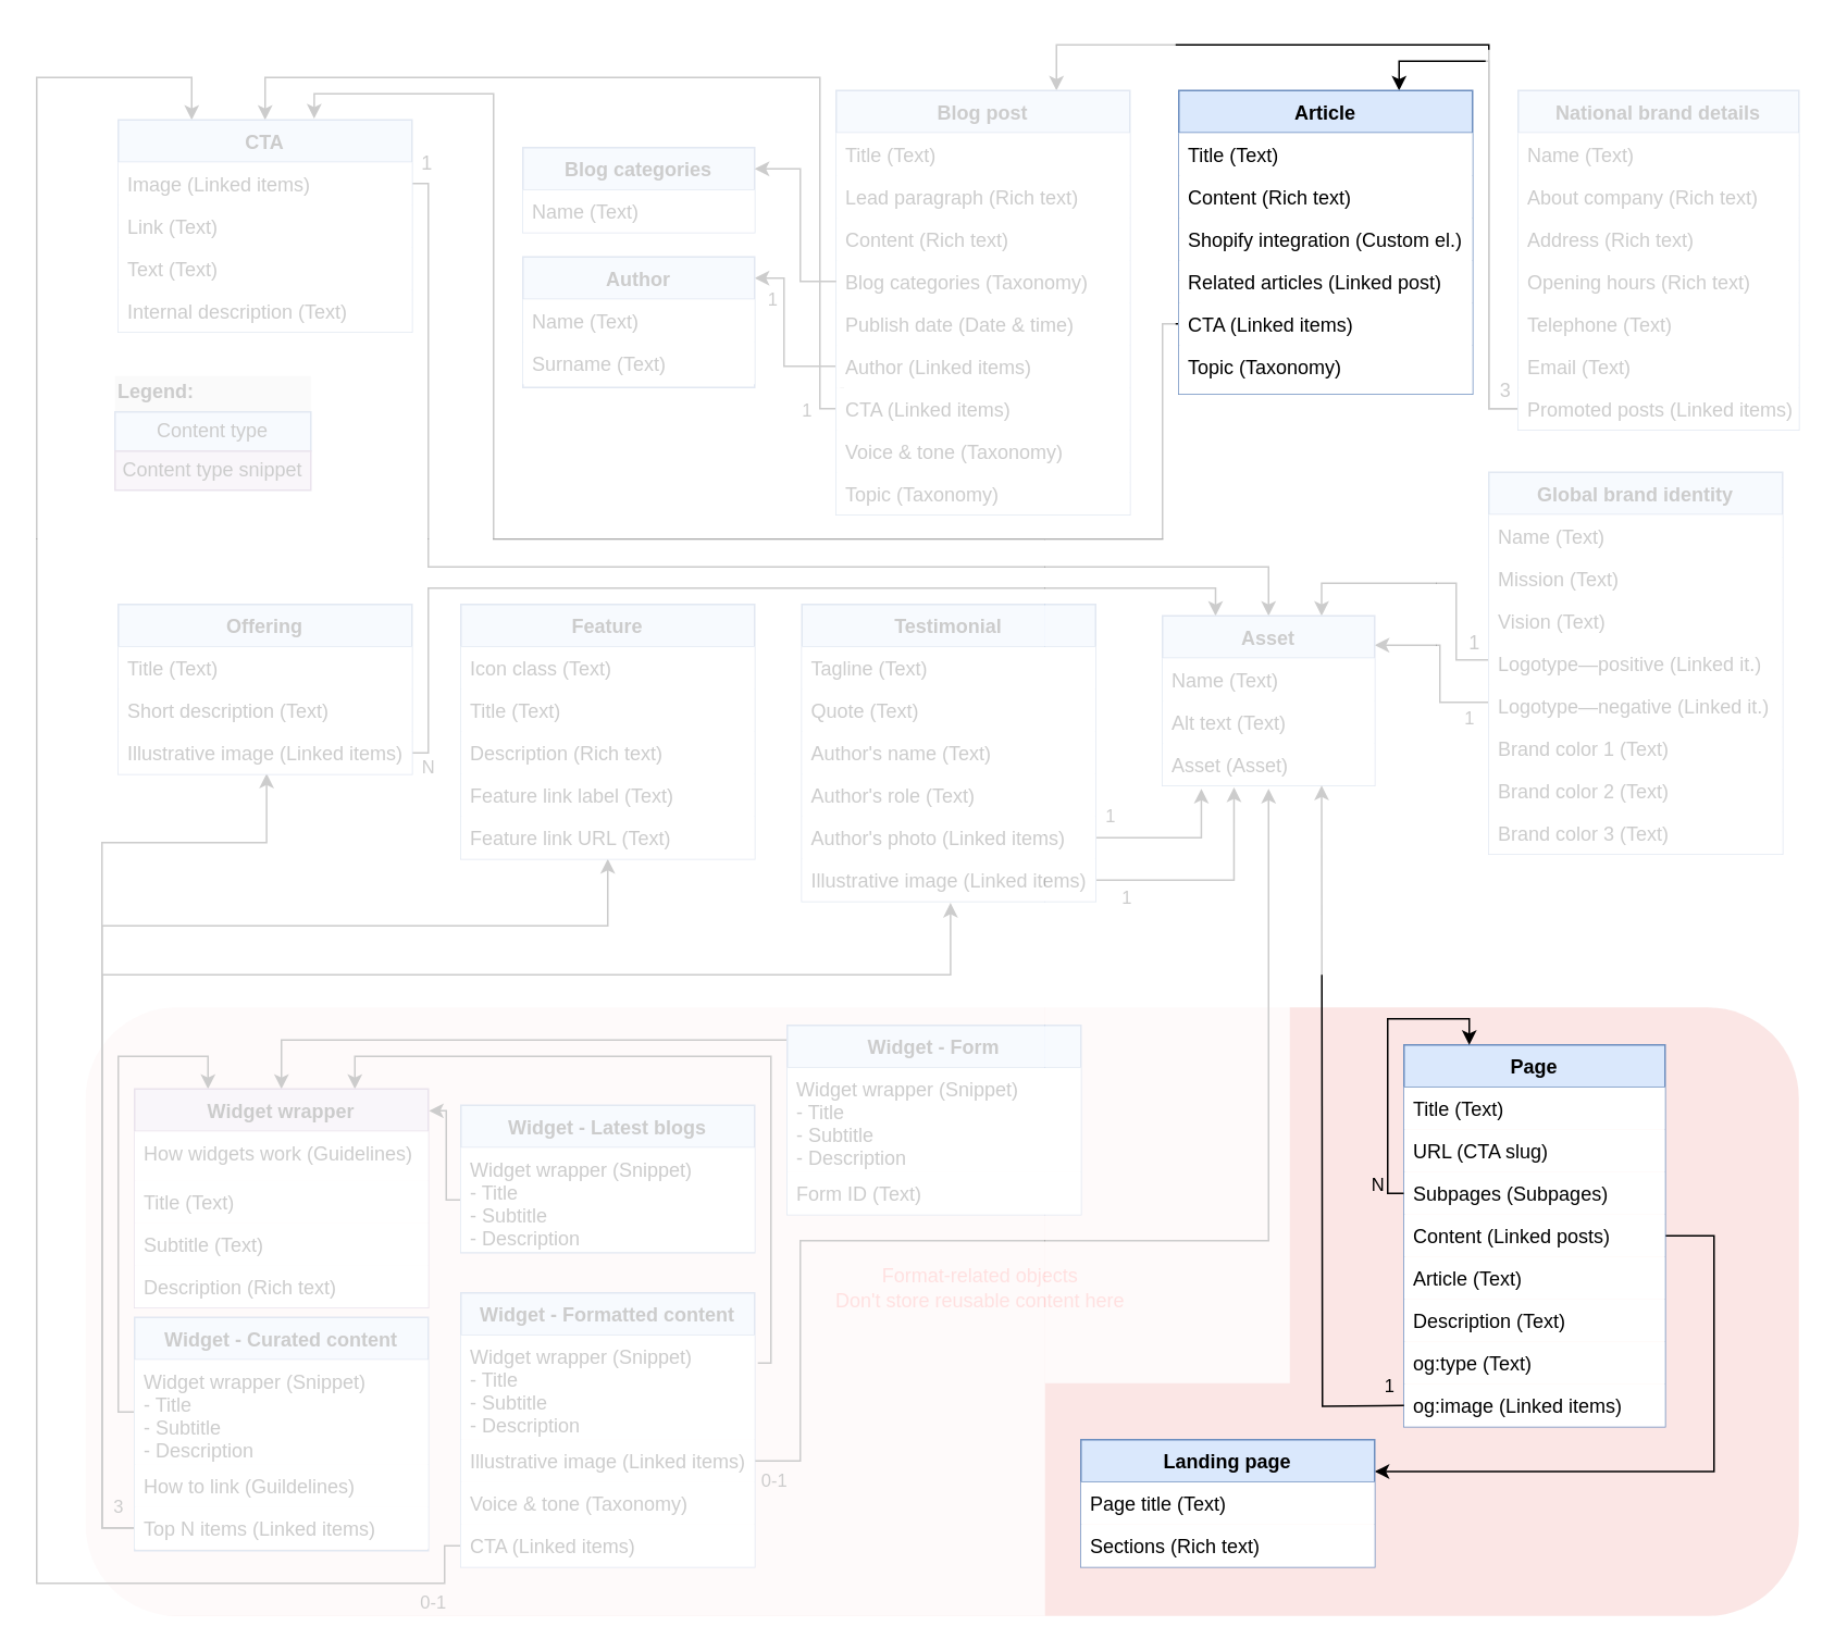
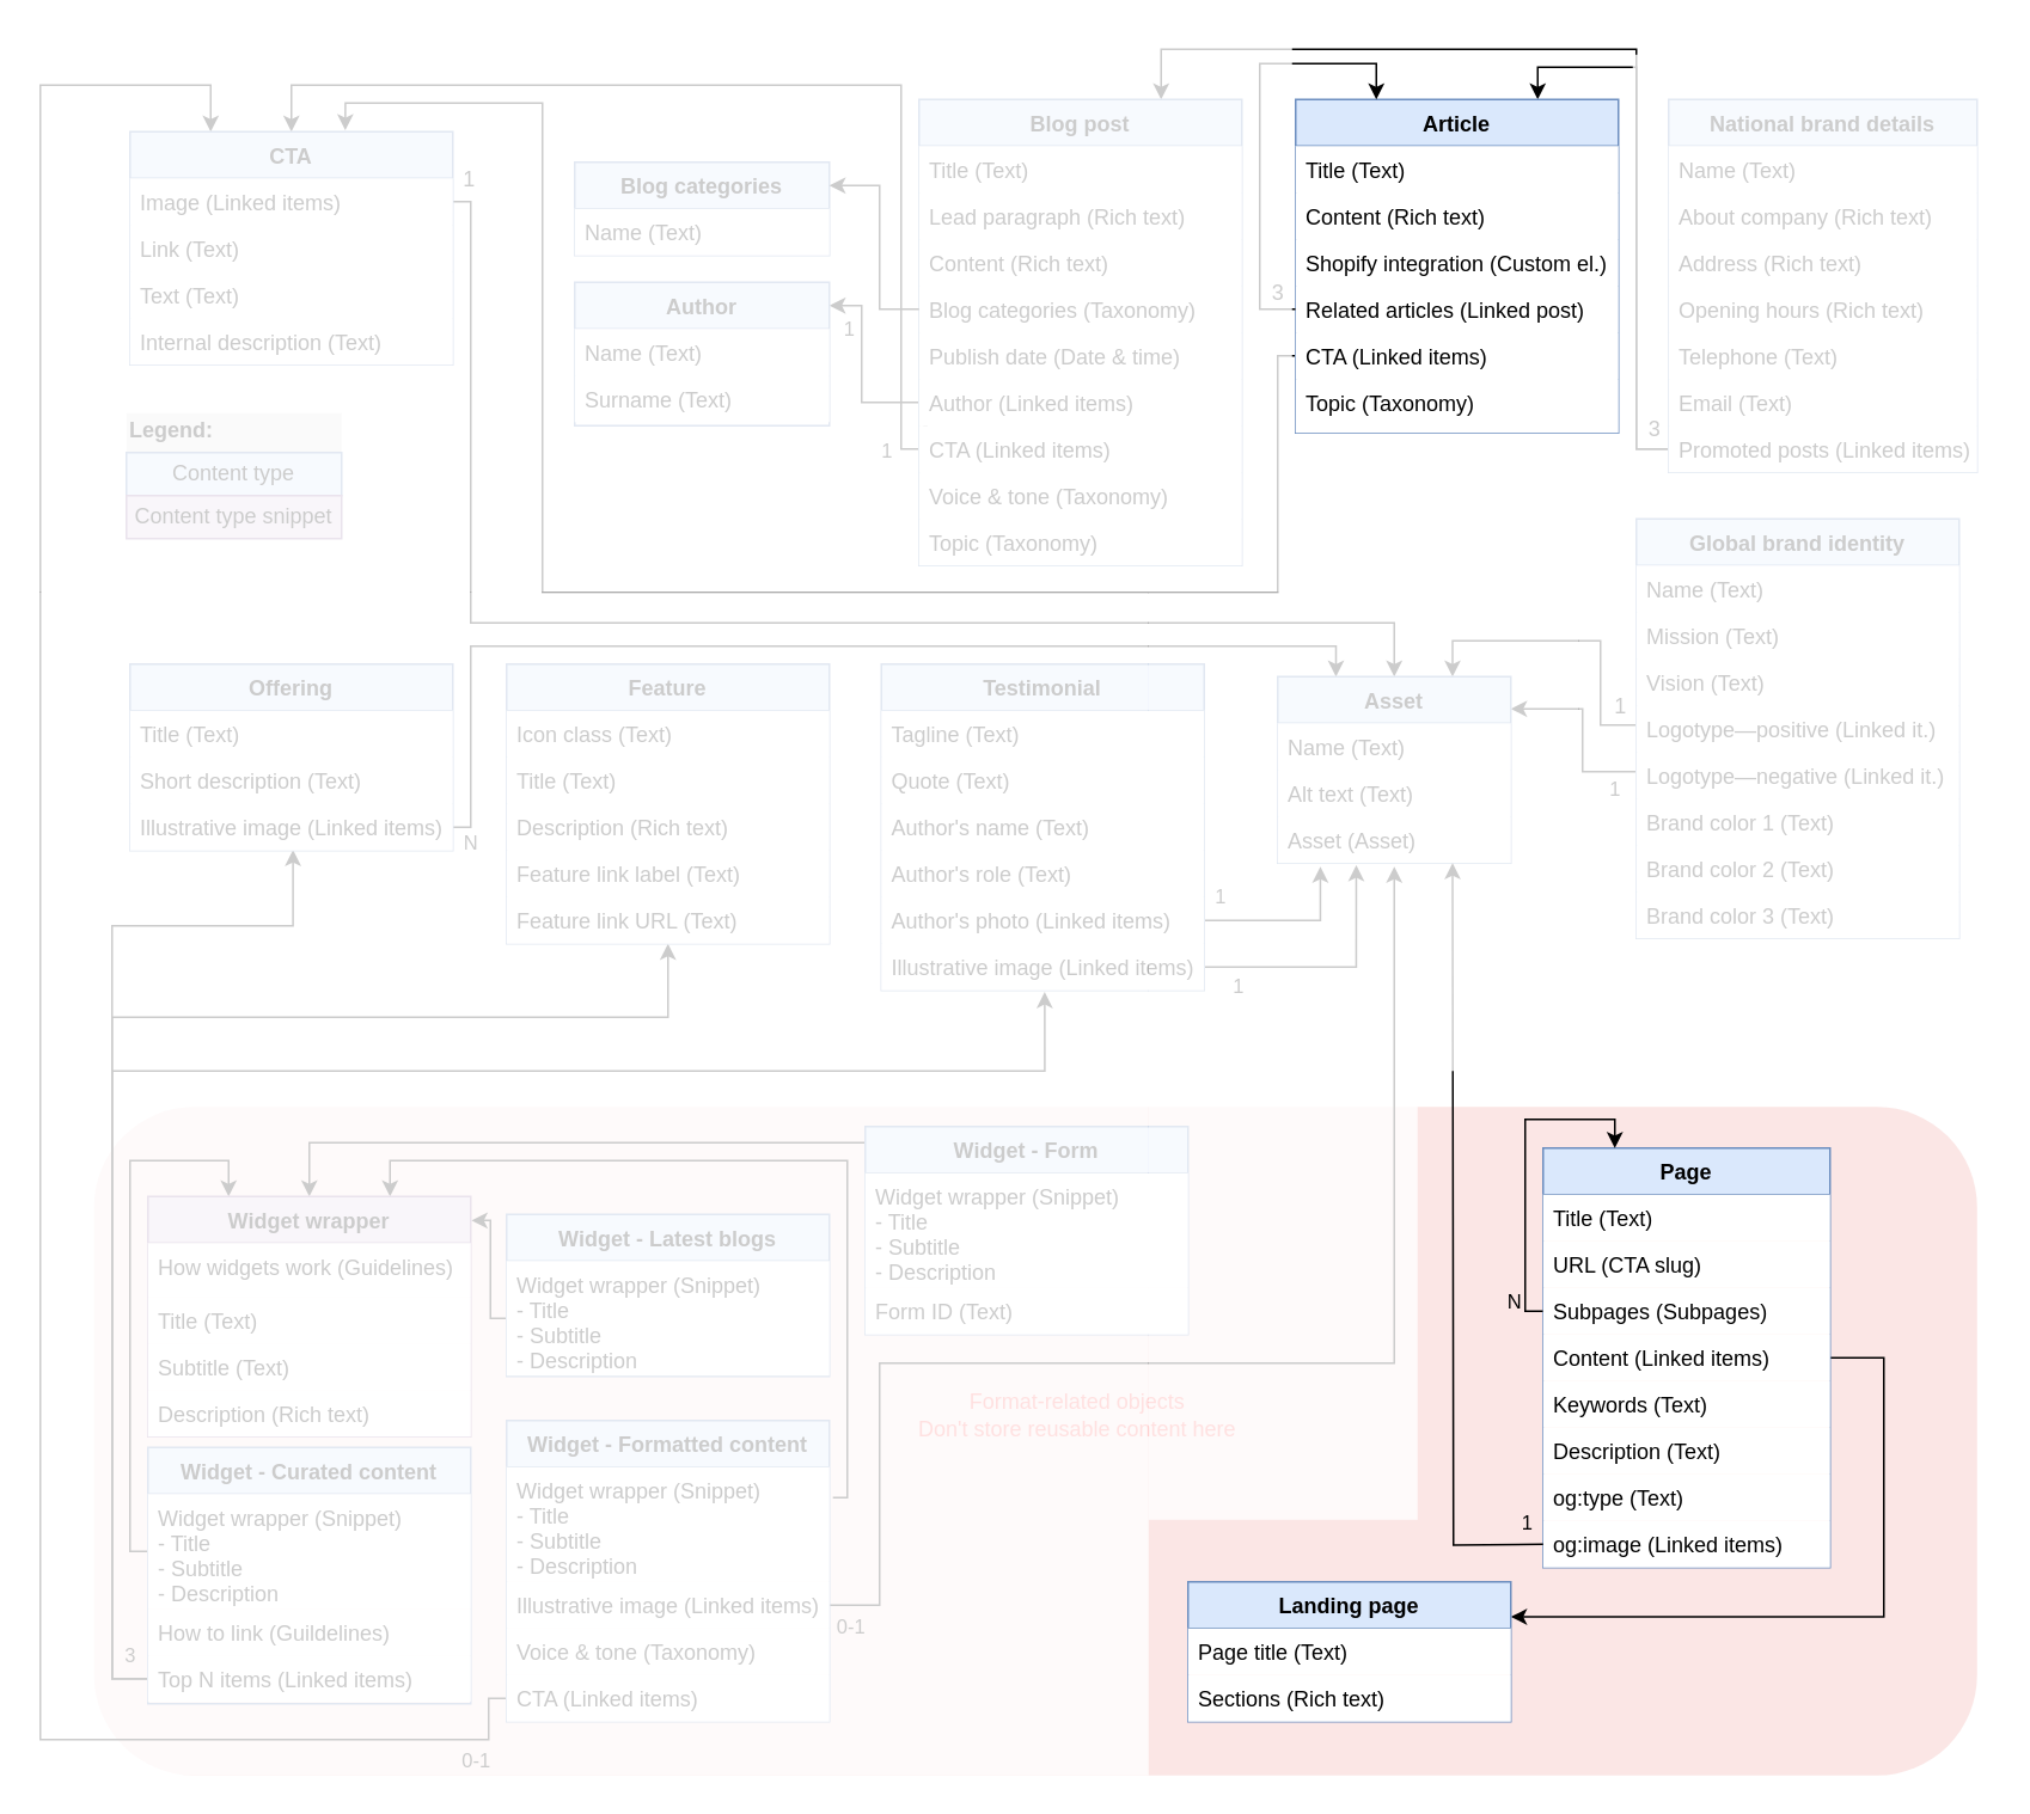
+ <mxCell id="50" style="edgeStyle=orthogonalEdgeStyle;rounded=0;orthogonalLoop=1;jettySize=auto;html=1;exitX=0;exitY=0.5;exitDx=0;exitDy=0;entryX=0.25;entryY=0;entryDx=0;entryDy=0;" parent="47" source="53" target="47" edge="1"><mxGeometry relative="1" as="geometry"><Array as="points"><mxPoint x="-20" y="117" /><mxPoint x="-20" y="-20" /><mxPoint x="45" y="-20" /></Array></mxGeometry></mxCell>
+ <mxCell id="51" value="3" style="text;html=1;align=center;verticalAlign=middle;resizable=0;points=[];labelBackgroundColor=#ffffff;" parent="50" vertex="1" connectable="0"><mxGeometry x="-0.728" y="-6" relative="1" as="geometry"><mxPoint x="3" y="3.33" as="offset" /></mxGeometry></mxCell>
- <mxCell id="135" value="Content (Linked posts)" style="text;align=left;verticalAlign=top;spacingLeft=4;spacingRight=4;overflow=hidden;rotatable=0;points=[[0,0.5],[1,0.5]];portConstraint=eastwest;rounded=0;shadow=0;html=0;fillColor=#ffffff;" parent="130" vertex="1"><mxGeometry y="104" width="160" height="26" as="geometry" /></mxCell>
+ <mxCell id="135" value="Content (Linked items)" style="text;align=left;verticalAlign=top;spacingLeft=4;spacingRight=4;overflow=hidden;rotatable=0;points=[[0,0.5],[1,0.5]];portConstraint=eastwest;rounded=0;shadow=0;html=0;fillColor=#ffffff;" parent="130" vertex="1"><mxGeometry y="104" width="160" height="26" as="geometry" /></mxCell>
- <mxCell id="136" value="Article (Text)" style="text;align=left;verticalAlign=top;spacingLeft=4;spacingRight=4;overflow=hidden;rotatable=0;points=[[0,0.5],[1,0.5]];portConstraint=eastwest;rounded=0;shadow=0;html=0;fillColor=#ffffff;" parent="130" vertex="1"><mxGeometry y="130" width="160" height="26" as="geometry" /></mxCell>
+ <mxCell id="136" value="Keywords (Text)" style="text;align=left;verticalAlign=top;spacingLeft=4;spacingRight=4;overflow=hidden;rotatable=0;points=[[0,0.5],[1,0.5]];portConstraint=eastwest;rounded=0;shadow=0;html=0;fillColor=#ffffff;" parent="130" vertex="1"><mxGeometry y="130" width="160" height="26" as="geometry" /></mxCell>
